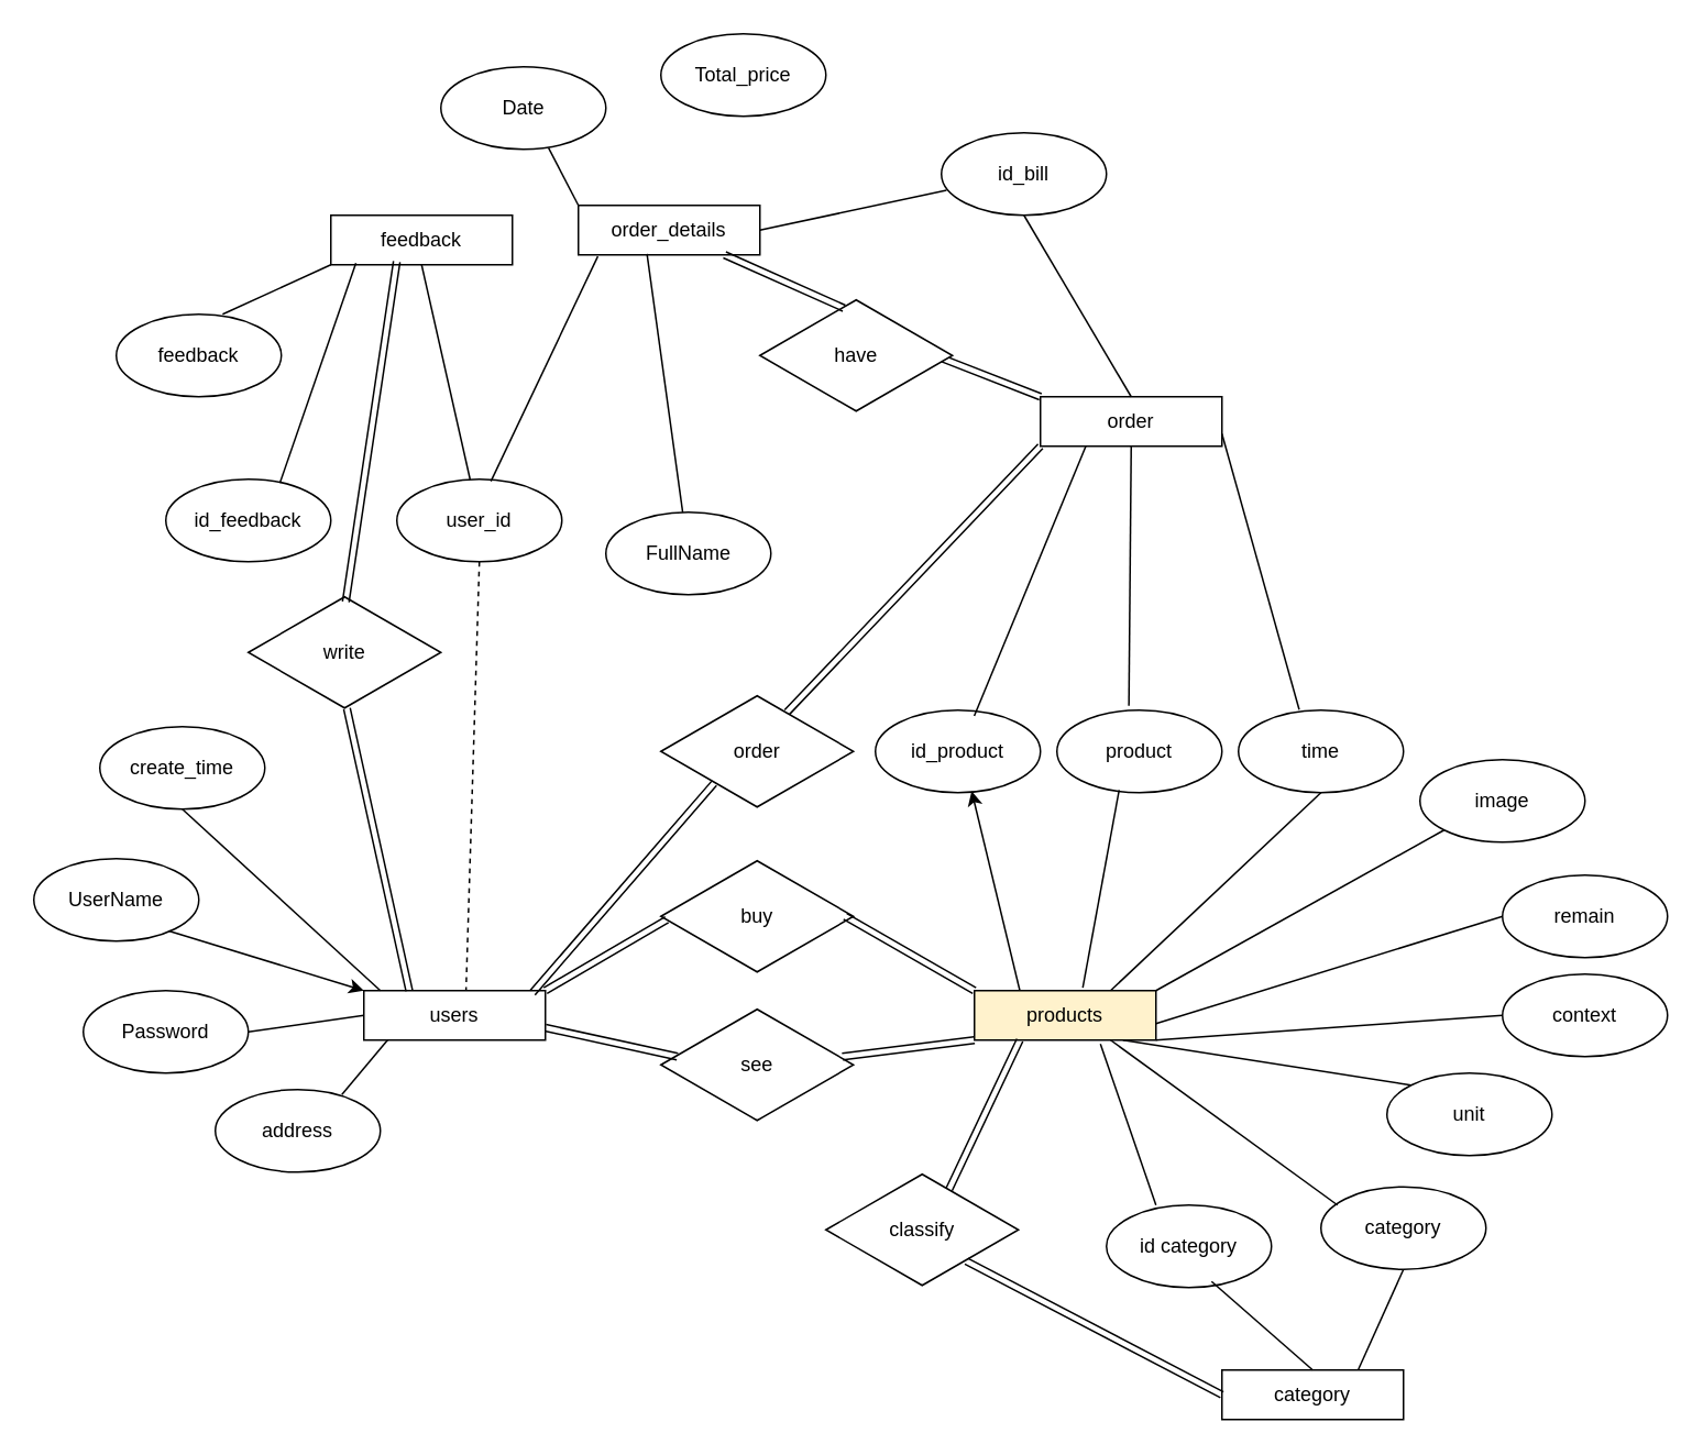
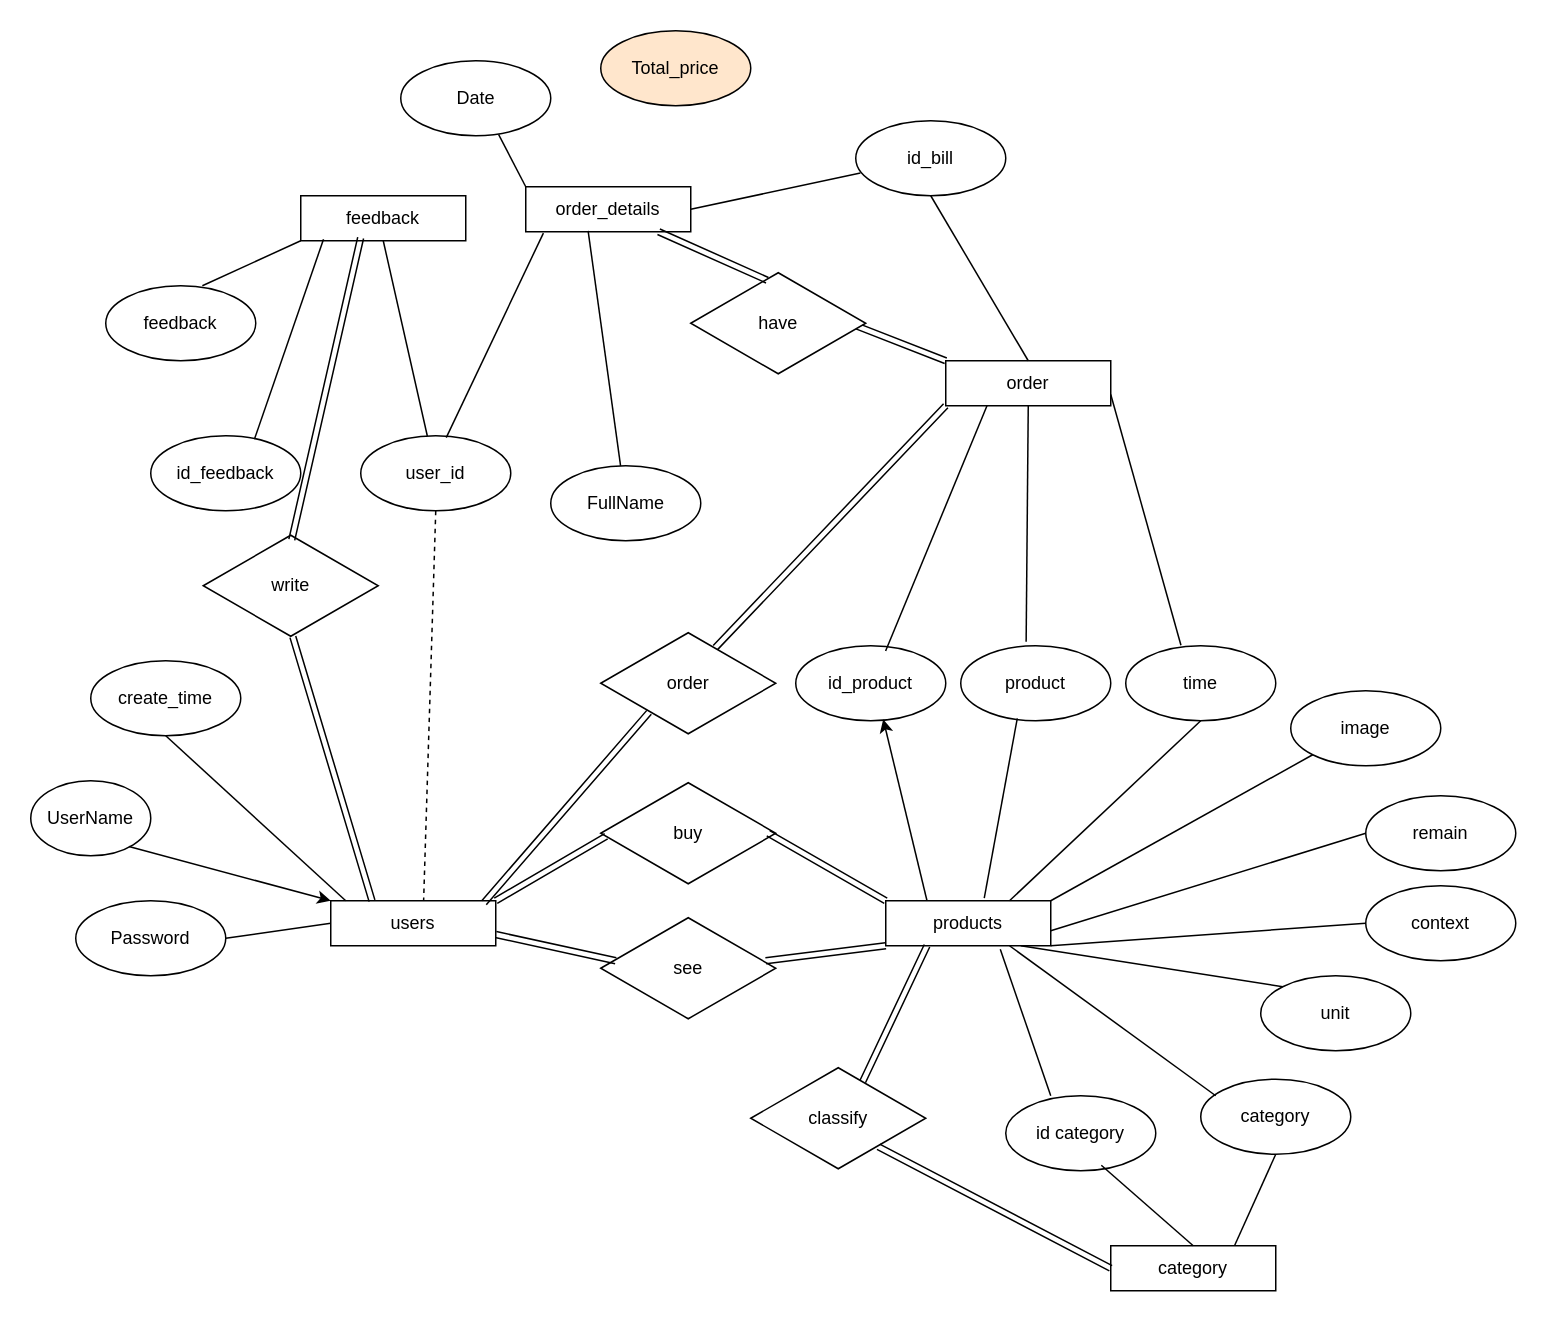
- <mxCell id="72" value="Total_price" style="ellipse;whiteSpace=wrap;html=1;" vertex="1" parent="1"><mxGeometry x="400" y="20" width="100" height="50" as="geometry" /></mxCell>
+ <mxCell id="72" value="Total_price" style="ellipse;whiteSpace=wrap;html=1;fillColor=#ffe6cc;" vertex="1" parent="1"><mxGeometry x="400" y="20" width="100" height="50" as="geometry" /></mxCell>
- <mxCell id="16" value="write" style="html=1;whiteSpace=wrap;aspect=fixed;shape=isoRectangle;" vertex="1" parent="1"><mxGeometry x="150" y="360" width="116.67" height="70" as="geometry" /></mxCell>
+ <mxCell id="16" value="write" style="html=1;whiteSpace=wrap;aspect=fixed;shape=isoRectangle;" vertex="1" parent="1"><mxGeometry x="135" y="355" width="116.67" height="70" as="geometry" /></mxCell>
- <mxCell id="4" value="UserName" style="ellipse;whiteSpace=wrap;html=1;" vertex="1" parent="1"><mxGeometry x="20" y="520" width="100" height="50" as="geometry" /></mxCell>
+ <mxCell id="4" value="UserName" style="ellipse;whiteSpace=wrap;html=1;" vertex="1" parent="1"><mxGeometry x="20" y="520" width="80" height="50" as="geometry" /></mxCell>
- <mxCell id="17" value="products" style="rounded=0;whiteSpace=wrap;html=1;fillColor=#fff2cc;" vertex="1" parent="1"><mxGeometry x="590" y="600" width="110" height="30" as="geometry" /></mxCell>
+ <mxCell id="17" value="products" style="rounded=0;whiteSpace=wrap;html=1;" vertex="1" parent="1"><mxGeometry x="590" y="600" width="110" height="30" as="geometry" /></mxCell>
- <mxCell id="9" value="" style="endArrow=none;html=1;rounded=0;entryX=0.133;entryY=0.989;entryDx=0;entryDy=0;exitX=0.767;exitY=0.06;exitDx=0;exitDy=0;exitPerimeter=0;entryPerimeter=0;" edge="1" parent="1" source="8" target="2"><mxGeometry width="50" height="50" relative="1" as="geometry"><mxPoint x="160" y="680" as="sourcePoint" /><mxPoint x="210" y="630" as="targetPoint" /></mxGeometry></mxCell>
- <mxCell id="8" value="address" style="ellipse;whiteSpace=wrap;html=1;" vertex="1" parent="1"><mxGeometry x="130" y="660" width="100" height="50" as="geometry" /></mxCell>
